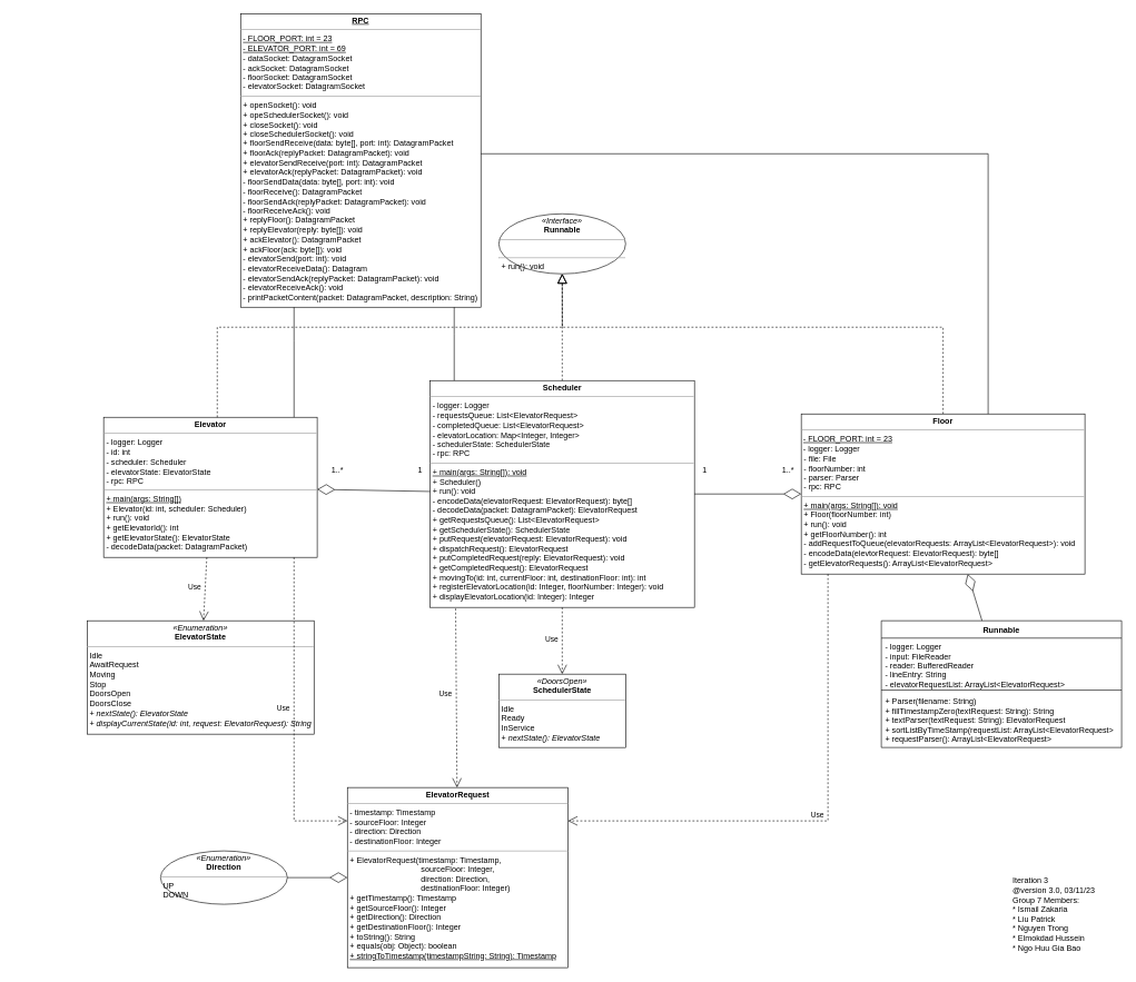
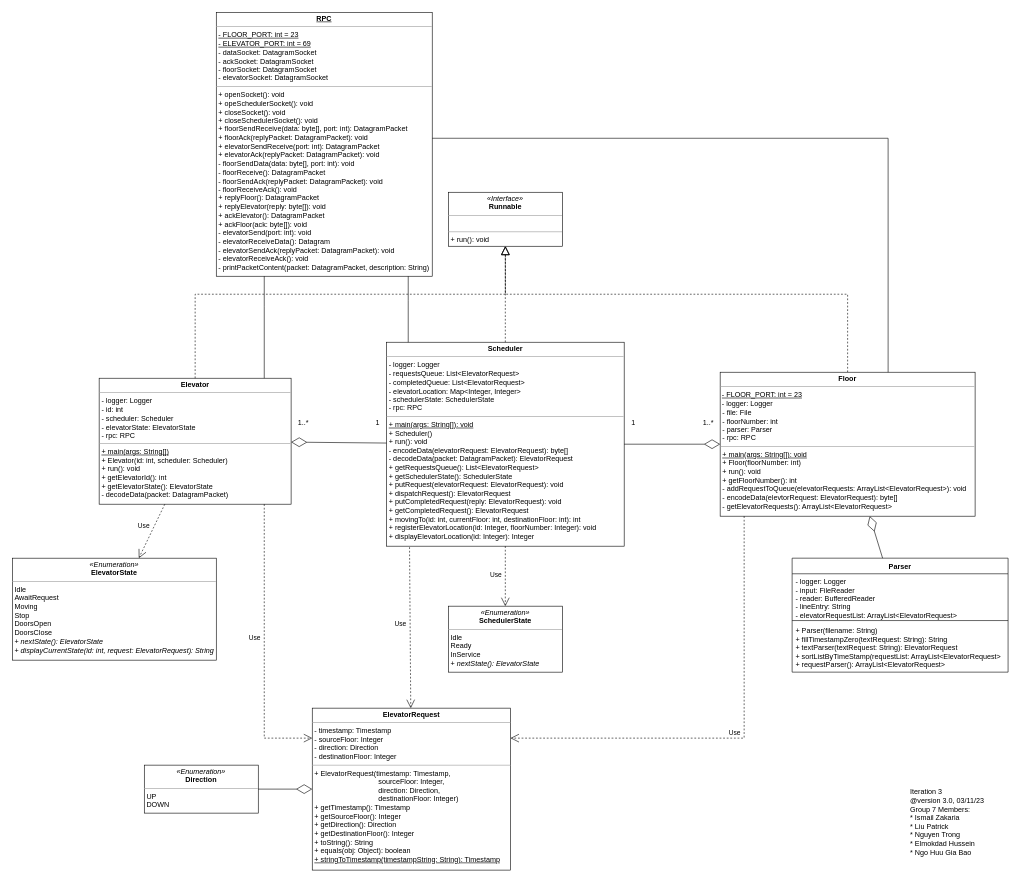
- <mxCell id="6" value="&lt;p style=&quot;margin:0px;margin-top:4px;text-align:center;&quot;&gt;&lt;i style=&quot;border-color: var(--border-color);&quot;&gt;«Interface»&lt;/i&gt;&lt;br style=&quot;border-color: var(--border-color);&quot;&gt;&lt;b&gt;Runnable&lt;/b&gt;&lt;/p&gt;&lt;hr size=&quot;1&quot;&gt;&lt;p style=&quot;margin:0px;margin-left:4px;&quot;&gt;&lt;br&gt;&lt;/p&gt;&lt;hr size=&quot;1&quot;&gt;&lt;p style=&quot;margin:0px;margin-left:4px;&quot;&gt;+ run(): void&lt;/p&gt;" style="ellipse;verticalAlign=top;align=left;overflow=fill;fontSize=12;fontFamily=Helvetica;html=1;" parent="1" vertex="1"><mxGeometry x="746.87" y="320" width="190" height="90" as="geometry" /></mxCell>
+ <mxCell id="6" value="&lt;p style=&quot;margin:0px;margin-top:4px;text-align:center;&quot;&gt;&lt;i style=&quot;border-color: var(--border-color);&quot;&gt;«Interface»&lt;/i&gt;&lt;br style=&quot;border-color: var(--border-color);&quot;&gt;&lt;b&gt;Runnable&lt;/b&gt;&lt;/p&gt;&lt;hr size=&quot;1&quot;&gt;&lt;p style=&quot;margin:0px;margin-left:4px;&quot;&gt;&lt;br&gt;&lt;/p&gt;&lt;hr size=&quot;1&quot;&gt;&lt;p style=&quot;margin:0px;margin-left:4px;&quot;&gt;+ run(): void&lt;/p&gt;" style="verticalAlign=top;align=left;overflow=fill;fontSize=12;fontFamily=Helvetica;html=1;" parent="1" vertex="1"><mxGeometry x="746.87" y="320" width="190" height="90" as="geometry" /></mxCell>
- <mxCell id="2" value="&lt;p style=&quot;margin:0px;margin-top:4px;text-align:center;&quot;&gt;&lt;b&gt;Elevator&lt;/b&gt;&lt;br&gt;&lt;/p&gt;&lt;hr size=&quot;1&quot;&gt;&lt;p style=&quot;margin:0px;margin-left:4px;&quot;&gt;- logger: Logger&lt;br&gt;&lt;/p&gt;&lt;p style=&quot;margin:0px;margin-left:4px;&quot;&gt;- id: int&lt;br style=&quot;border-color: var(--border-color); padding: 0px; margin: 0px;&quot;&gt;- scheduler: Scheduler&lt;br&gt;&lt;/p&gt;&lt;p style=&quot;margin:0px;margin-left:4px;&quot;&gt;- elevatorState: ElevatorState&lt;/p&gt;&lt;p style=&quot;margin:0px;margin-left:4px;&quot;&gt;- rpc: RPC&lt;/p&gt;&lt;hr size=&quot;1&quot;&gt;&lt;p style=&quot;margin:0px;margin-left:4px;&quot;&gt;&lt;u&gt;+ main(args: String[])&lt;/u&gt;&lt;/p&gt;&lt;p style=&quot;margin:0px;margin-left:4px;&quot;&gt;+ Elevator(id: int, scheduler: Scheduler)&lt;/p&gt;&lt;p style=&quot;margin:0px;margin-left:4px;&quot;&gt;+ run(): void&lt;/p&gt;&lt;p style=&quot;margin:0px;margin-left:4px;&quot;&gt;+ getElevatorId(): int&lt;br style=&quot;border-color: var(--border-color); padding: 0px; margin: 0px;&quot;&gt;+ getElevatorState(): ElevatorState&lt;/p&gt;&lt;p style=&quot;margin:0px;margin-left:4px;&quot;&gt;- decodeData(packet: DatagramPacket)&lt;br&gt;&lt;/p&gt;" style="verticalAlign=top;align=left;overflow=fill;fontSize=12;fontFamily=Helvetica;html=1;" parent="1" vertex="1"><mxGeometry x="154.75" y="625" width="320" height="210" as="geometry" /></mxCell>
+ <mxCell id="2" value="&lt;p style=&quot;margin:0px;margin-top:4px;text-align:center;&quot;&gt;&lt;b&gt;Elevator&lt;/b&gt;&lt;br&gt;&lt;/p&gt;&lt;hr size=&quot;1&quot;&gt;&lt;p style=&quot;margin:0px;margin-left:4px;&quot;&gt;- logger: Logger&lt;br&gt;&lt;/p&gt;&lt;p style=&quot;margin:0px;margin-left:4px;&quot;&gt;- id: int&lt;br style=&quot;border-color: var(--border-color); padding: 0px; margin: 0px;&quot;&gt;- scheduler: Scheduler&lt;br&gt;&lt;/p&gt;&lt;p style=&quot;margin:0px;margin-left:4px;&quot;&gt;- elevatorState: ElevatorState&lt;/p&gt;&lt;p style=&quot;margin:0px;margin-left:4px;&quot;&gt;- rpc: RPC&lt;/p&gt;&lt;hr size=&quot;1&quot;&gt;&lt;p style=&quot;margin:0px;margin-left:4px;&quot;&gt;&lt;u&gt;+ main(args: String[])&lt;/u&gt;&lt;/p&gt;&lt;p style=&quot;margin:0px;margin-left:4px;&quot;&gt;+ Elevator(id: int, scheduler: Scheduler)&lt;/p&gt;&lt;p style=&quot;margin:0px;margin-left:4px;&quot;&gt;+ run(): void&lt;/p&gt;&lt;p style=&quot;margin:0px;margin-left:4px;&quot;&gt;+ getElevatorId(): int&lt;br style=&quot;border-color: var(--border-color); padding: 0px; margin: 0px;&quot;&gt;+ getElevatorState(): ElevatorState&lt;/p&gt;&lt;p style=&quot;margin:0px;margin-left:4px;&quot;&gt;- decodeData(packet: DatagramPacket)&lt;br&gt;&lt;/p&gt;" style="verticalAlign=top;align=left;overflow=fill;fontSize=12;fontFamily=Helvetica;html=1;" parent="1" vertex="1"><mxGeometry x="164.75" y="630" width="320" height="210" as="geometry" /></mxCell>
- <mxCell id="8" value="Runnable" style="swimlane;fontStyle=1;align=center;verticalAlign=top;childLayout=stackLayout;horizontal=1;startSize=26;horizontalStack=0;resizeParent=1;resizeParentMax=0;resizeLast=0;collapsible=1;marginBottom=0;" parent="1" vertex="1"><mxGeometry x="1320" y="930" width="360" height="190" as="geometry" /></mxCell>
+ <mxCell id="8" value="Parser" style="swimlane;fontStyle=1;align=center;verticalAlign=top;childLayout=stackLayout;horizontal=1;startSize=26;horizontalStack=0;resizeParent=1;resizeParentMax=0;resizeLast=0;collapsible=1;marginBottom=0;" parent="1" vertex="1"><mxGeometry x="1320" y="930" width="360" height="190" as="geometry" /></mxCell>
- <mxCell id="24" value="&lt;p style=&quot;margin:0px;margin-top:4px;text-align:center;&quot;&gt;&lt;i style=&quot;border-color: var(--border-color);&quot;&gt;«Enumeration»&lt;/i&gt;&lt;br&gt;&lt;b&gt;ElevatorState&lt;/b&gt;&lt;/p&gt;&lt;hr size=&quot;1&quot;&gt;&lt;p style=&quot;margin:0px;margin-left:4px;&quot;&gt;Idle&lt;/p&gt;&lt;p style=&quot;margin:0px;margin-left:4px;&quot;&gt;AwaitRequest&lt;/p&gt;&lt;p style=&quot;margin:0px;margin-left:4px;&quot;&gt;Moving&lt;/p&gt;&lt;p style=&quot;margin:0px;margin-left:4px;&quot;&gt;Stop&lt;/p&gt;&lt;p style=&quot;margin:0px;margin-left:4px;&quot;&gt;DoorsOpen&lt;/p&gt;&lt;p style=&quot;margin:0px;margin-left:4px;&quot;&gt;DoorsClose&lt;/p&gt;&lt;p style=&quot;margin:0px;margin-left:4px;&quot;&gt;+&amp;nbsp;&lt;i&gt;nextState():&amp;nbsp;ElevatorState&lt;/i&gt;&lt;/p&gt;&lt;p style=&quot;margin:0px;margin-left:4px;&quot;&gt;+&amp;nbsp;&lt;i&gt;displayCurrentState(id: int, request: ElevatorRequest): String&lt;/i&gt;&lt;/p&gt;" style="verticalAlign=top;align=left;overflow=fill;fontSize=12;fontFamily=Helvetica;html=1;" parent="1" vertex="1"><mxGeometry x="130" y="930" width="340" height="170" as="geometry" /></mxCell>
+ <mxCell id="24" value="&lt;p style=&quot;margin:0px;margin-top:4px;text-align:center;&quot;&gt;&lt;i style=&quot;border-color: var(--border-color);&quot;&gt;«Enumeration»&lt;/i&gt;&lt;br&gt;&lt;b&gt;ElevatorState&lt;/b&gt;&lt;/p&gt;&lt;hr size=&quot;1&quot;&gt;&lt;p style=&quot;margin:0px;margin-left:4px;&quot;&gt;Idle&lt;/p&gt;&lt;p style=&quot;margin:0px;margin-left:4px;&quot;&gt;AwaitRequest&lt;/p&gt;&lt;p style=&quot;margin:0px;margin-left:4px;&quot;&gt;Moving&lt;/p&gt;&lt;p style=&quot;margin:0px;margin-left:4px;&quot;&gt;Stop&lt;/p&gt;&lt;p style=&quot;margin:0px;margin-left:4px;&quot;&gt;DoorsOpen&lt;/p&gt;&lt;p style=&quot;margin:0px;margin-left:4px;&quot;&gt;DoorsClose&lt;/p&gt;&lt;p style=&quot;margin:0px;margin-left:4px;&quot;&gt;+&amp;nbsp;&lt;i&gt;nextState():&amp;nbsp;ElevatorState&lt;/i&gt;&lt;/p&gt;&lt;p style=&quot;margin:0px;margin-left:4px;&quot;&gt;+&amp;nbsp;&lt;i&gt;displayCurrentState(id: int, request: ElevatorRequest): String&lt;/i&gt;&lt;/p&gt;" style="verticalAlign=top;align=left;overflow=fill;fontSize=12;fontFamily=Helvetica;html=1;" parent="1" vertex="1"><mxGeometry x="20" y="930" width="340" height="170" as="geometry" /></mxCell>
- <mxCell id="27" value="&lt;p style=&quot;margin:0px;margin-top:4px;text-align:center;&quot;&gt;&lt;i style=&quot;border-color: var(--border-color);&quot;&gt;«DoorsOpen»&lt;/i&gt;&lt;br&gt;&lt;b&gt;SchedulerState&lt;/b&gt;&lt;/p&gt;&lt;hr size=&quot;1&quot;&gt;&lt;p style=&quot;margin:0px;margin-left:4px;&quot;&gt;Idle&lt;/p&gt;&lt;p style=&quot;margin:0px;margin-left:4px;&quot;&gt;Ready&lt;/p&gt;&lt;p style=&quot;margin:0px;margin-left:4px;&quot;&gt;InService&lt;/p&gt;&lt;p style=&quot;margin:0px;margin-left:4px;&quot;&gt;+&amp;nbsp;&lt;i&gt;nextState():&amp;nbsp;ElevatorState&lt;/i&gt;&lt;br&gt;&lt;/p&gt;" style="verticalAlign=top;align=left;overflow=fill;fontSize=12;fontFamily=Helvetica;html=1;" parent="1" vertex="1"><mxGeometry x="746.87" y="1010" width="190" height="110" as="geometry" /></mxCell>
+ <mxCell id="27" value="&lt;p style=&quot;margin:0px;margin-top:4px;text-align:center;&quot;&gt;&lt;i style=&quot;border-color: var(--border-color);&quot;&gt;«Enumeration»&lt;/i&gt;&lt;br&gt;&lt;b&gt;SchedulerState&lt;/b&gt;&lt;/p&gt;&lt;hr size=&quot;1&quot;&gt;&lt;p style=&quot;margin:0px;margin-left:4px;&quot;&gt;Idle&lt;/p&gt;&lt;p style=&quot;margin:0px;margin-left:4px;&quot;&gt;Ready&lt;/p&gt;&lt;p style=&quot;margin:0px;margin-left:4px;&quot;&gt;InService&lt;/p&gt;&lt;p style=&quot;margin:0px;margin-left:4px;&quot;&gt;+&amp;nbsp;&lt;i&gt;nextState():&amp;nbsp;ElevatorState&lt;/i&gt;&lt;br&gt;&lt;/p&gt;" style="verticalAlign=top;align=left;overflow=fill;fontSize=12;fontFamily=Helvetica;html=1;" parent="1" vertex="1"><mxGeometry x="746.87" y="1010" width="190" height="110" as="geometry" /></mxCell>
- <mxCell id="5" value="&lt;p style=&quot;margin:0px;margin-top:4px;text-align:center;&quot;&gt;&lt;i style=&quot;border-color: var(--border-color);&quot;&gt;«Enumeration»&lt;/i&gt;&lt;br&gt;&lt;b&gt;Direction&lt;/b&gt;&lt;/p&gt;&lt;hr size=&quot;1&quot;&gt;&lt;p style=&quot;margin:0px;margin-left:4px;&quot;&gt;UP&lt;/p&gt;&lt;p style=&quot;margin:0px;margin-left:4px;&quot;&gt;DOWN&lt;/p&gt;" style="ellipse;verticalAlign=top;align=left;overflow=fill;fontSize=12;fontFamily=Helvetica;html=1;" parent="1" vertex="1"><mxGeometry x="240" y="1275" width="190" height="80" as="geometry" /></mxCell>
+ <mxCell id="5" value="&lt;p style=&quot;margin:0px;margin-top:4px;text-align:center;&quot;&gt;&lt;i style=&quot;border-color: var(--border-color);&quot;&gt;«Enumeration»&lt;/i&gt;&lt;br&gt;&lt;b&gt;Direction&lt;/b&gt;&lt;/p&gt;&lt;hr size=&quot;1&quot;&gt;&lt;p style=&quot;margin:0px;margin-left:4px;&quot;&gt;UP&lt;/p&gt;&lt;p style=&quot;margin:0px;margin-left:4px;&quot;&gt;DOWN&lt;/p&gt;" style="verticalAlign=top;align=left;overflow=fill;fontSize=12;fontFamily=Helvetica;html=1;" parent="1" vertex="1"><mxGeometry x="240" y="1275" width="190" height="80" as="geometry" /></mxCell>
